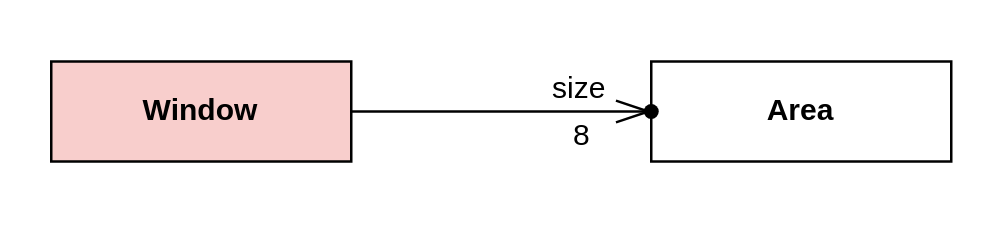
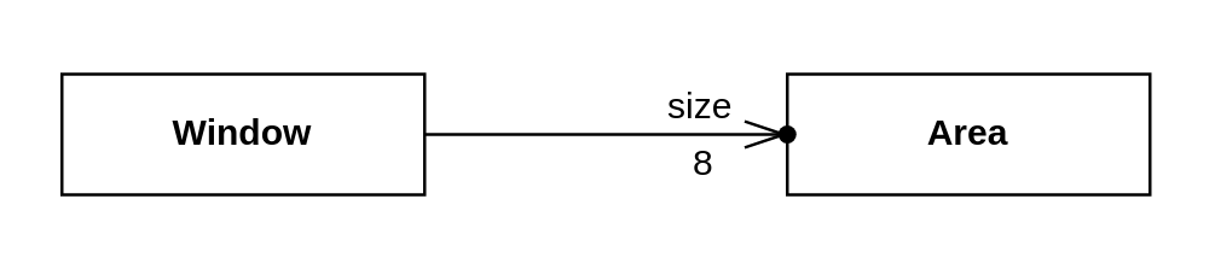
- <mxCell id="3" value="&lt;b&gt;Window&lt;/b&gt;" style="fontStyle=0;html=1;whiteSpace=wrap;fillColor=#f8cecc;" vertex="1" parent="1"><mxGeometry width="120" height="40" as="geometry" x="20" y="24" /></mxCell>
+ <mxCell id="3" value="&lt;b&gt;Window&lt;/b&gt;" style="fontStyle=0;html=1;whiteSpace=wrap;" vertex="1" parent="1"><mxGeometry width="120" height="40" as="geometry" x="20" y="24" /></mxCell>
